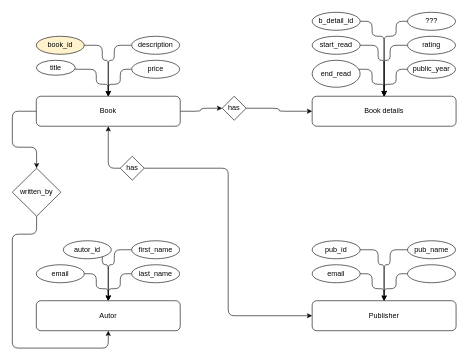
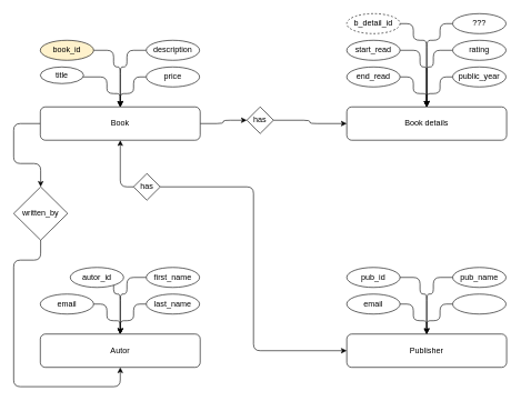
- <mxCell id="34" value="b_detail_id" style="ellipse;whiteSpace=wrap;html=1;" parent="1" vertex="1"><mxGeometry x="520" y="20" width="80" height="30" as="geometry" /></mxCell>
+ <mxCell id="34" value="b_detail_id" style="ellipse;whiteSpace=wrap;html=1;dashed=1;" parent="1" vertex="1"><mxGeometry x="520" y="20" width="80" height="30" as="geometry" /></mxCell>
- <mxCell id="19" value="end_read" style="ellipse;whiteSpace=wrap;html=1;" parent="1" vertex="1"><mxGeometry x="520" y="100" width="80" height="45" as="geometry" /></mxCell>
+ <mxCell id="19" value="end_read" style="ellipse;whiteSpace=wrap;html=1;" parent="1" vertex="1"><mxGeometry x="520" y="100" width="80" height="30" as="geometry" /></mxCell>
